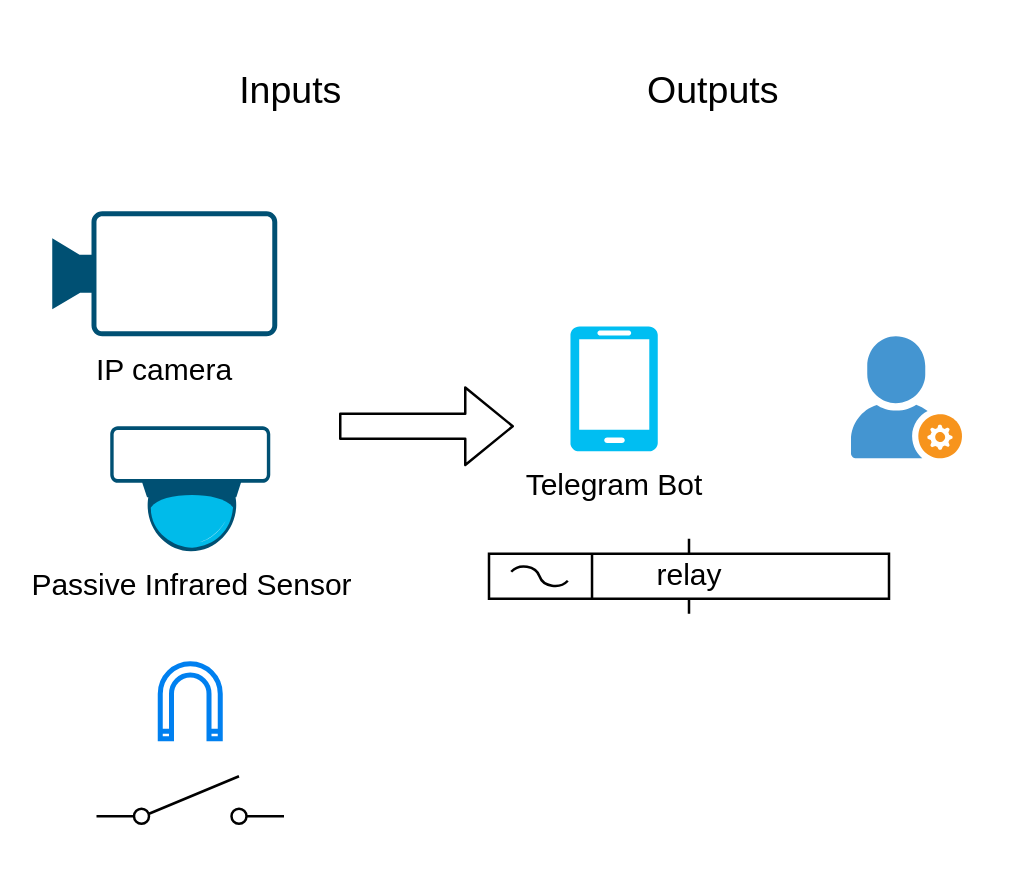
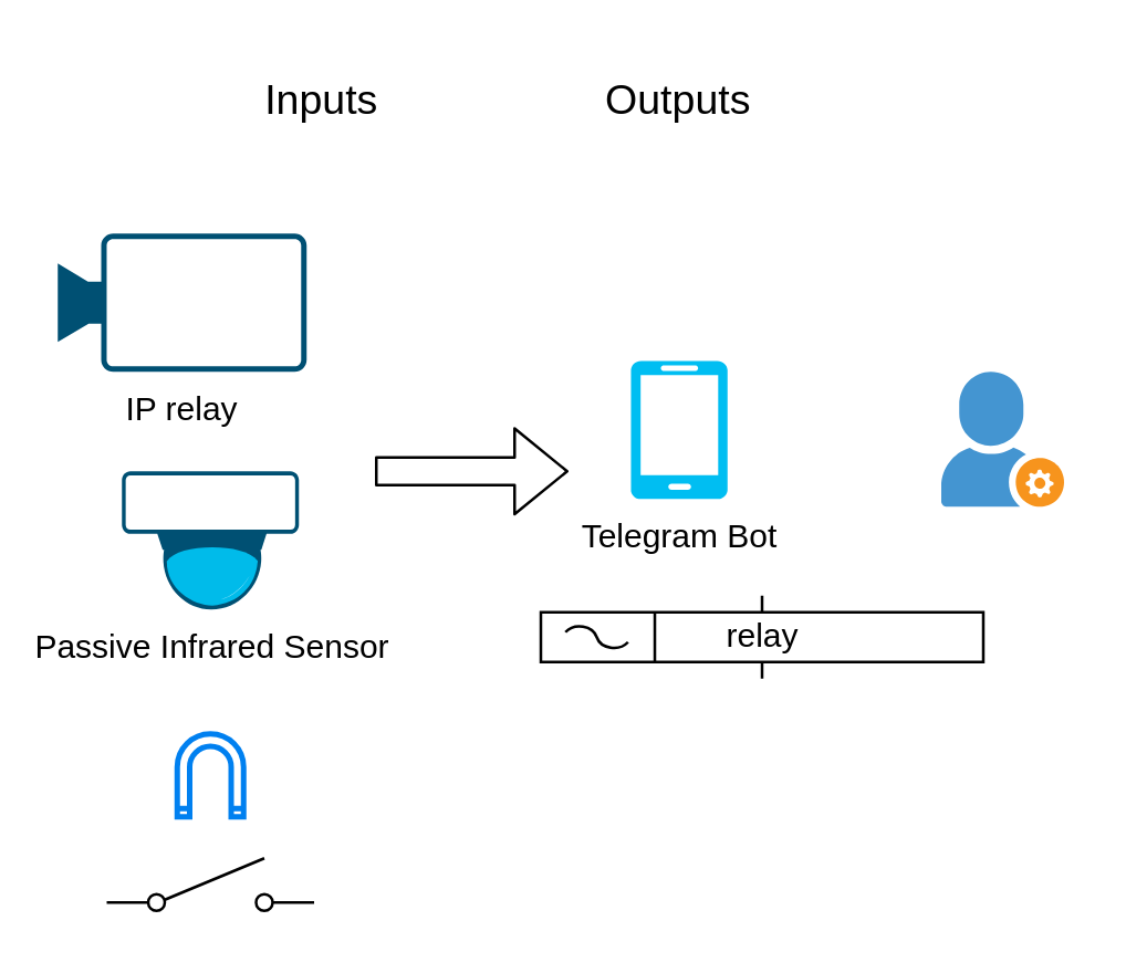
- <mxCell id="10" value="Outputs" style="text;html=1;strokeColor=none;fillColor=none;align=center;verticalAlign=middle;whiteSpace=wrap;rounded=0;fontSize=15;" vertex="1" parent="1"><mxGeometry x="255" y="20" width="60" height="30" as="geometry" /></mxCell>
+ <mxCell id="10" value="Outputs" style="text;html=1;strokeColor=none;fillColor=none;align=center;verticalAlign=middle;whiteSpace=wrap;rounded=0;fontSize=15;" vertex="1" parent="1"><mxGeometry x="215" y="20" width="60" height="30" as="geometry" /></mxCell>
- <mxCell id="3" value="IP camera" style="points=[[0,0.5,0],[0.19,0.02,0],[0.59,0,0],[0.985,0.02,0],[1,0.5,0],[0.985,0.98,0],[0.59,1,0],[0.19,0.98,0]];verticalLabelPosition=bottom;sketch=0;html=1;verticalAlign=top;aspect=fixed;align=center;pointerEvents=1;shape=mxgraph.cisco19.camera;fillColor=#005073;strokeColor=none;flipV=0;flipH=0;horizontal=1;" parent="1" vertex="1"><mxGeometry x="20.3" y="84" width="90" height="50" as="geometry" /></mxCell>
+ <mxCell id="3" value="IP relay" style="points=[[0,0.5,0],[0.19,0.02,0],[0.59,0,0],[0.985,0.02,0],[1,0.5,0],[0.985,0.98,0],[0.59,1,0],[0.19,0.98,0]];verticalLabelPosition=bottom;sketch=0;html=1;verticalAlign=top;aspect=fixed;align=center;pointerEvents=1;shape=mxgraph.cisco19.camera;fillColor=#005073;strokeColor=none;flipV=0;flipH=0;horizontal=1;" parent="1" vertex="1"><mxGeometry x="20.3" y="84" width="90" height="50" as="geometry" /></mxCell>
